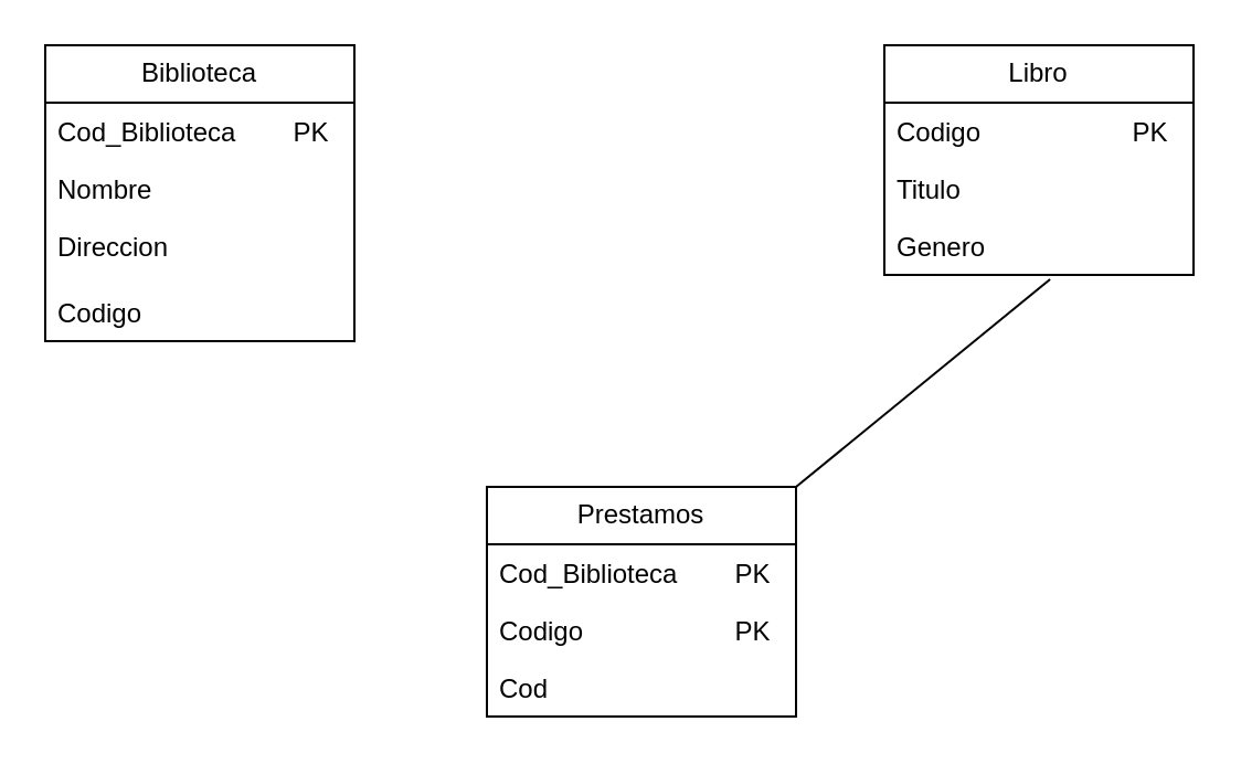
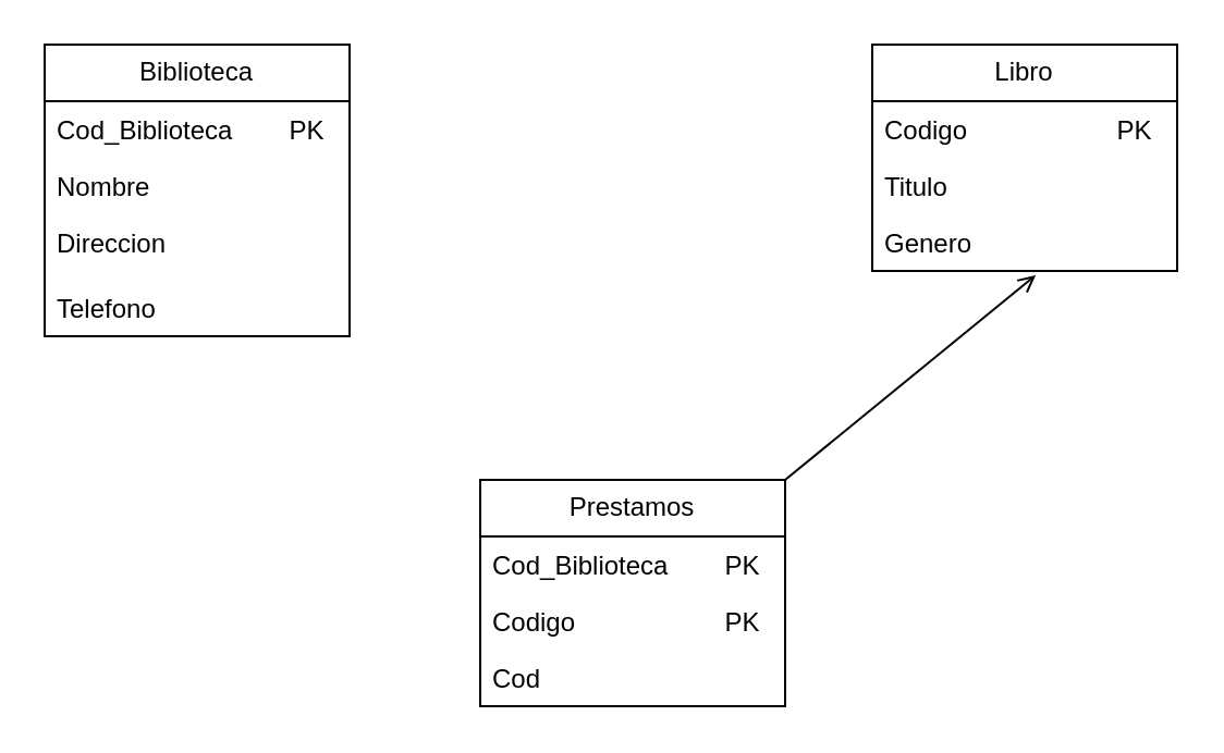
- <mxCell id="11" value="" style="endArrow=none;html=1;rounded=0;entryX=0.536;entryY=1.077;entryDx=0;entryDy=0;entryPerimeter=0;exitX=1;exitY=0;exitDx=0;exitDy=0;" edge="1" parent="1" source="12" target="10"><mxGeometry width="50" height="50" relative="1" as="geometry"><mxPoint x="370" y="220" as="sourcePoint" /><mxPoint x="290" y="110" as="targetPoint" /></mxGeometry></mxCell>
+ <mxCell id="11" value="" style="endArrow=open;html=1;rounded=0;entryX=0.536;entryY=1.077;entryDx=0;entryDy=0;entryPerimeter=0;exitX=1;exitY=0;exitDx=0;exitDy=0;" edge="1" parent="1" source="12" target="10"><mxGeometry width="50" height="50" relative="1" as="geometry"><mxPoint x="370" y="220" as="sourcePoint" /><mxPoint x="290" y="110" as="targetPoint" /></mxGeometry></mxCell>
- <mxCell id="6" value="Codigo" style="text;strokeColor=none;fillColor=none;align=left;verticalAlign=top;spacingLeft=4;spacingRight=4;overflow=hidden;rotatable=0;points=[[0,0.5],[1,0.5]];portConstraint=eastwest;whiteSpace=wrap;html=1;" vertex="1" parent="2"><mxGeometry y="108" width="140" height="26" as="geometry" /></mxCell>
+ <mxCell id="6" value="Telefono" style="text;strokeColor=none;fillColor=none;align=left;verticalAlign=top;spacingLeft=4;spacingRight=4;overflow=hidden;rotatable=0;points=[[0,0.5],[1,0.5]];portConstraint=eastwest;whiteSpace=wrap;html=1;" vertex="1" parent="2"><mxGeometry y="108" width="140" height="26" as="geometry" /></mxCell>
